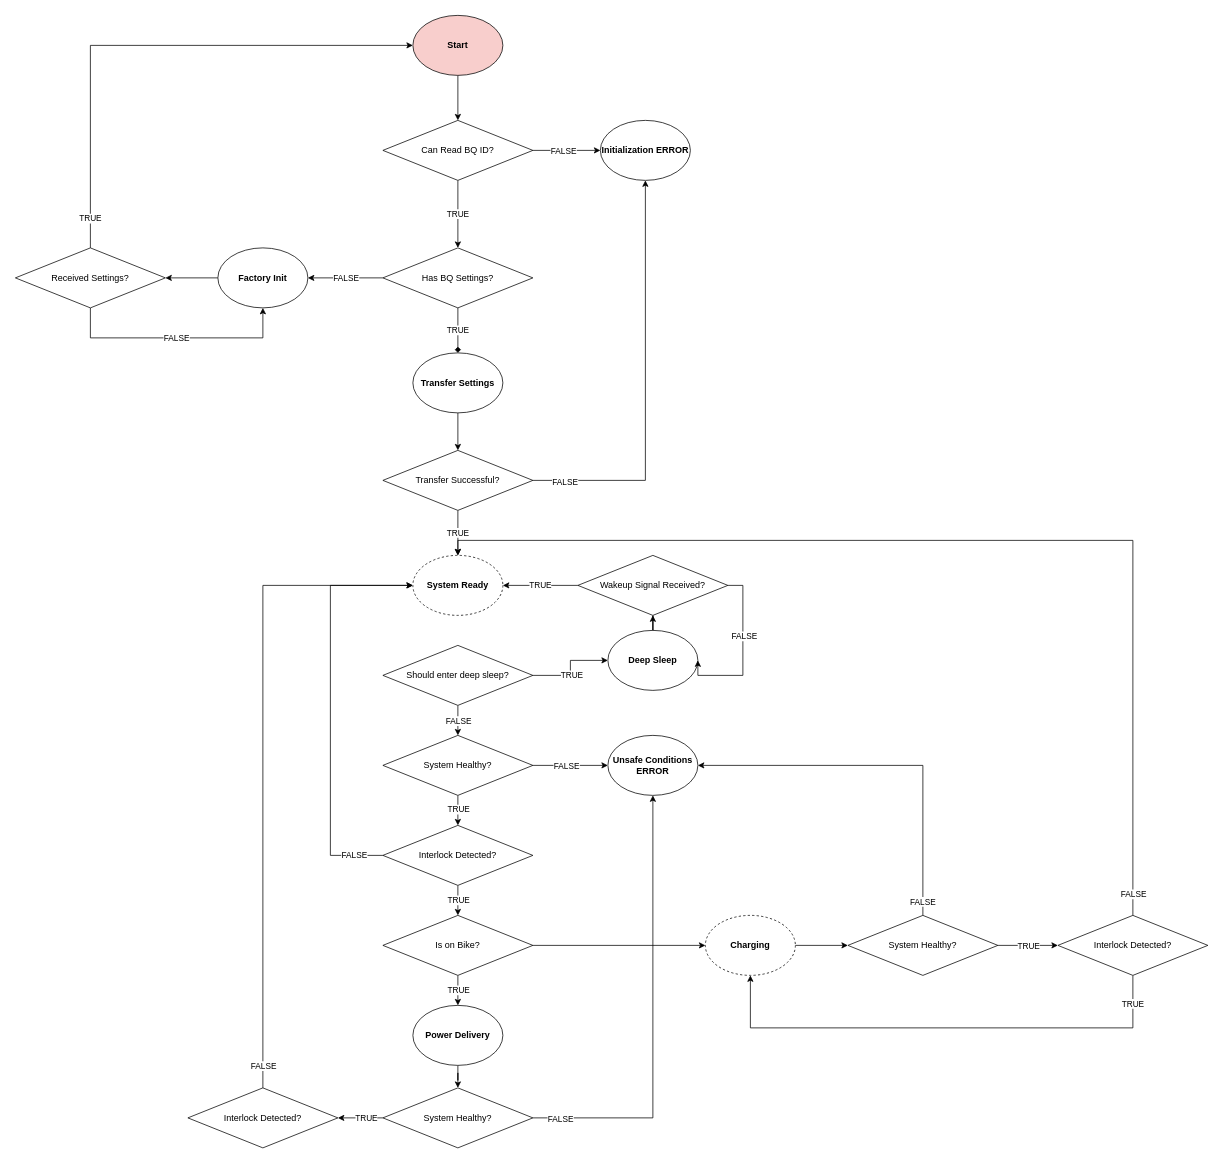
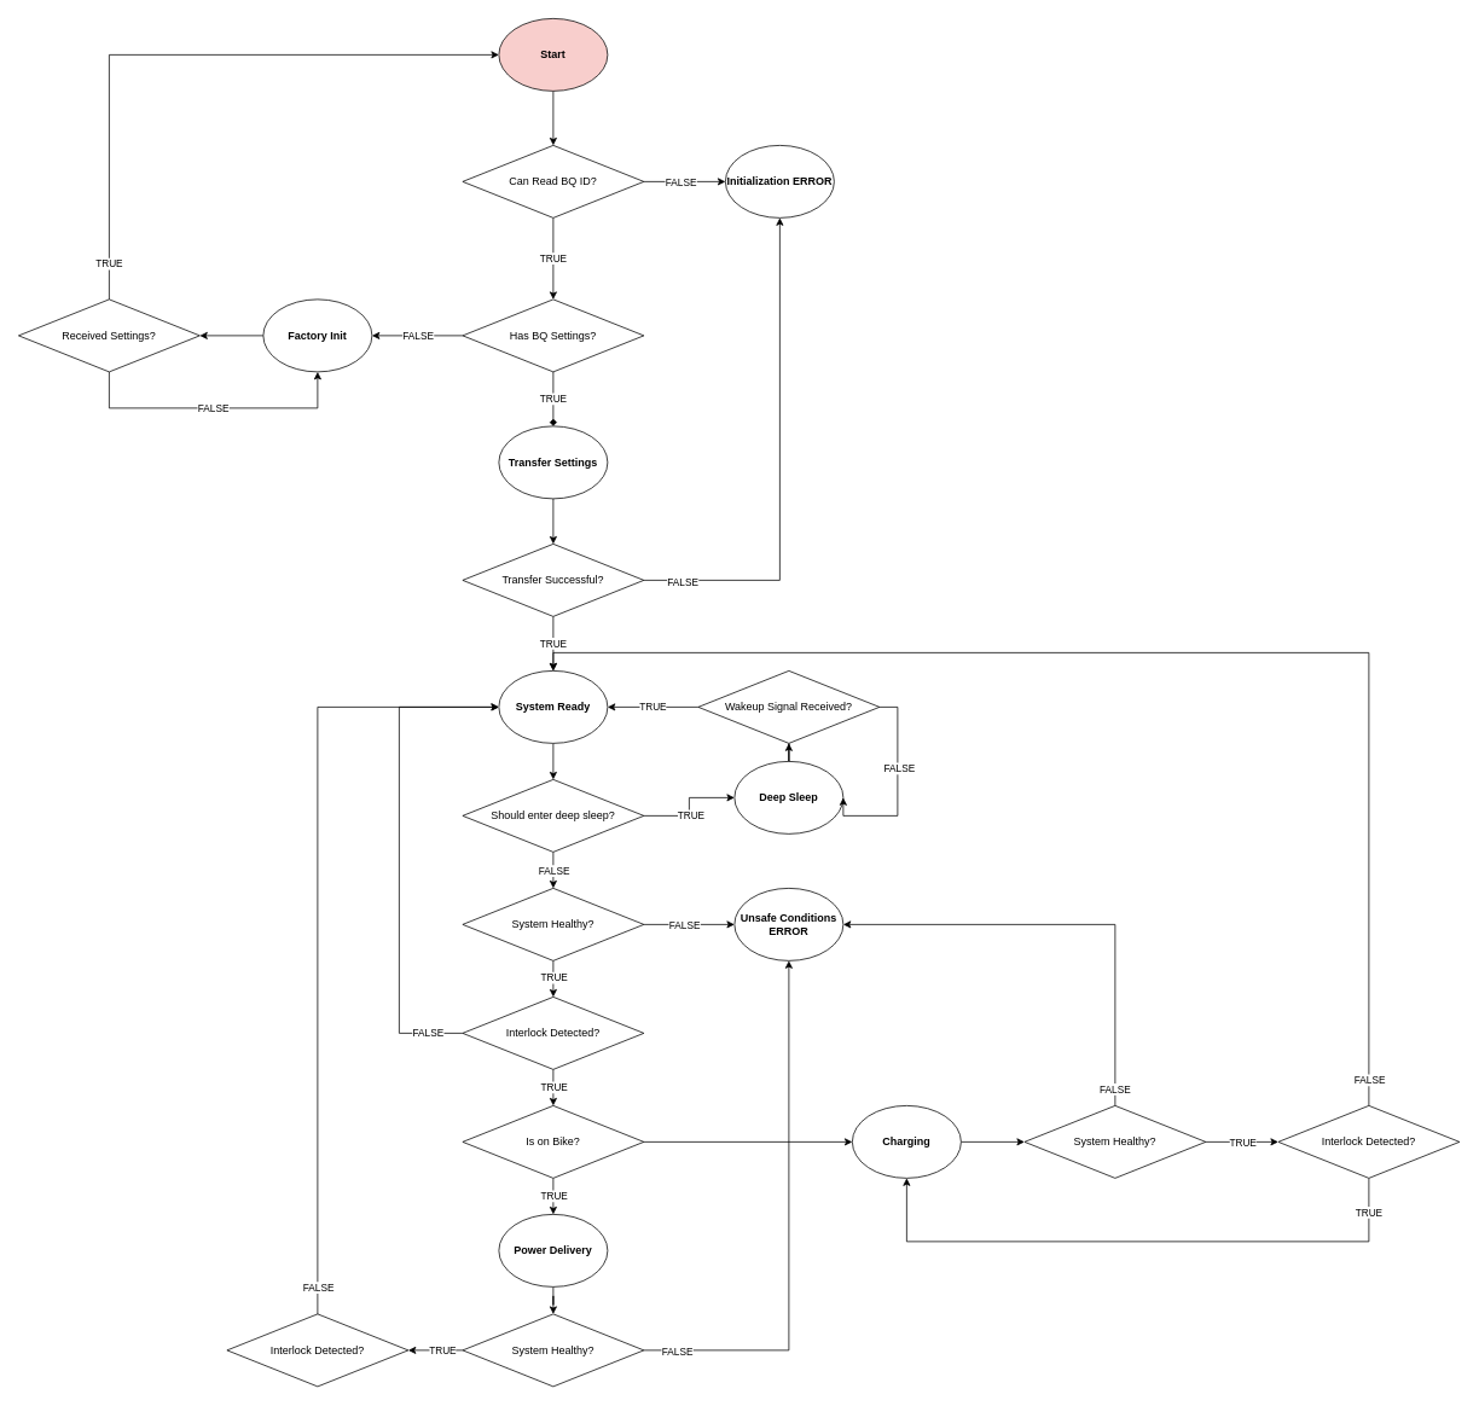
- <mxCell id="27" value="&lt;b&gt;System Ready&lt;/b&gt;" style="ellipse;whiteSpace=wrap;html=1;dashed=1;" vertex="1" parent="1"><mxGeometry x="550" y="740" width="120" height="80" as="geometry" /></mxCell>
+ <mxCell id="27" value="&lt;b&gt;System Ready&lt;/b&gt;" style="ellipse;whiteSpace=wrap;html=1;" vertex="1" parent="1"><mxGeometry x="550" y="740" width="120" height="80" as="geometry" /></mxCell>
+ <mxCell id="26" style="edgeStyle=orthogonalEdgeStyle;rounded=0;orthogonalLoop=1;jettySize=auto;html=1;entryX=0.5;entryY=0;entryDx=0;entryDy=0;" edge="1" parent="1" source="27" target="43"><mxGeometry relative="1" as="geometry" /></mxCell>
- <mxCell id="66" value="&lt;b&gt;Charging&lt;/b&gt;" style="ellipse;whiteSpace=wrap;html=1;dashed=1;" vertex="1" parent="1"><mxGeometry x="940" y="1220" width="120" height="80" as="geometry" /></mxCell>
+ <mxCell id="66" value="&lt;b&gt;Charging&lt;/b&gt;" style="ellipse;whiteSpace=wrap;html=1;" vertex="1" parent="1"><mxGeometry x="940" y="1220" width="120" height="80" as="geometry" /></mxCell>
